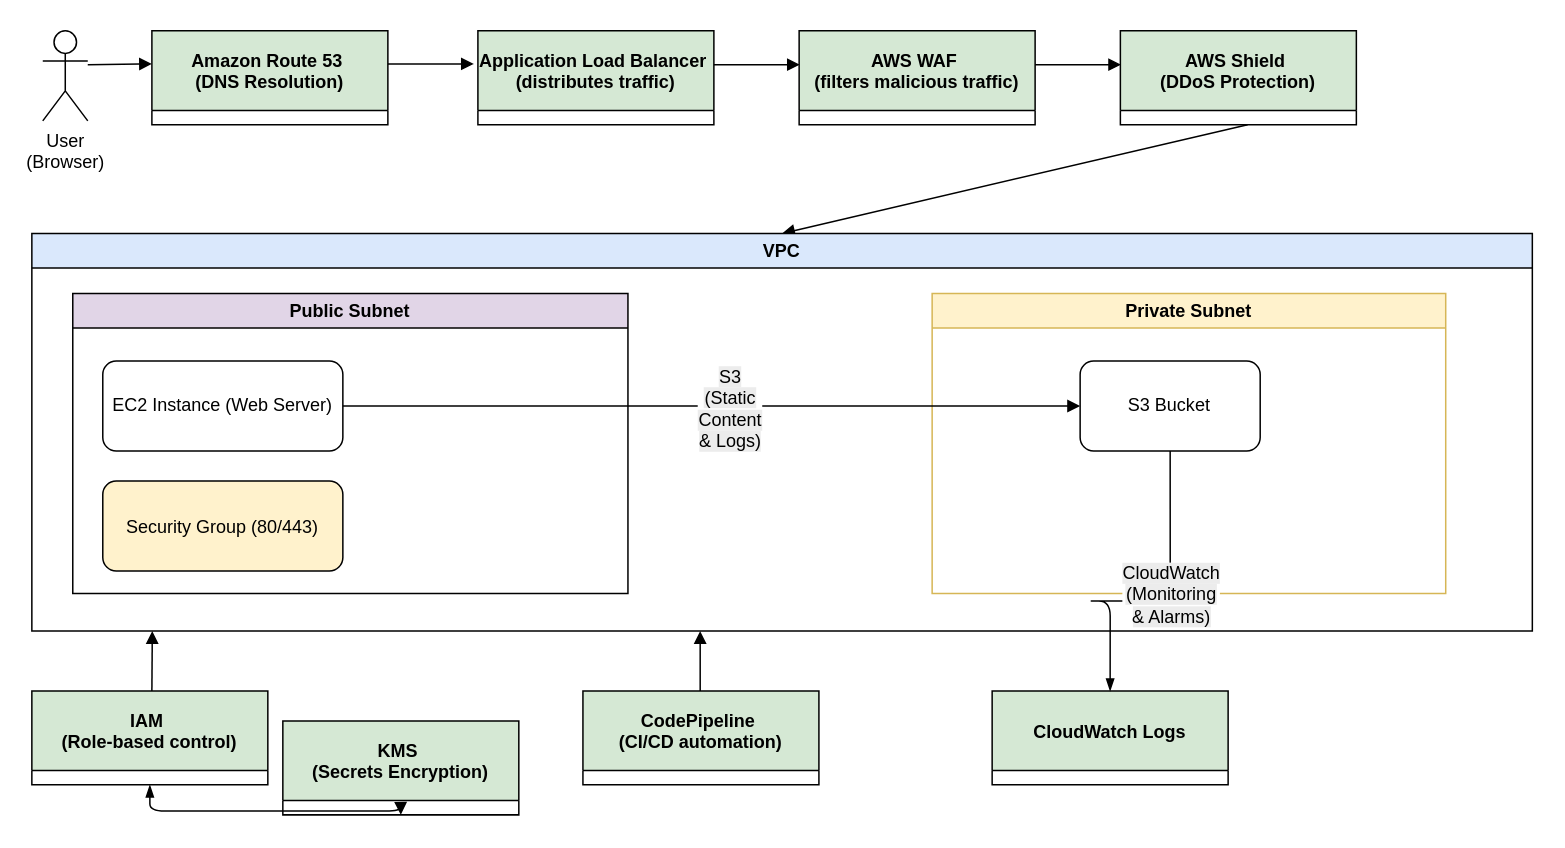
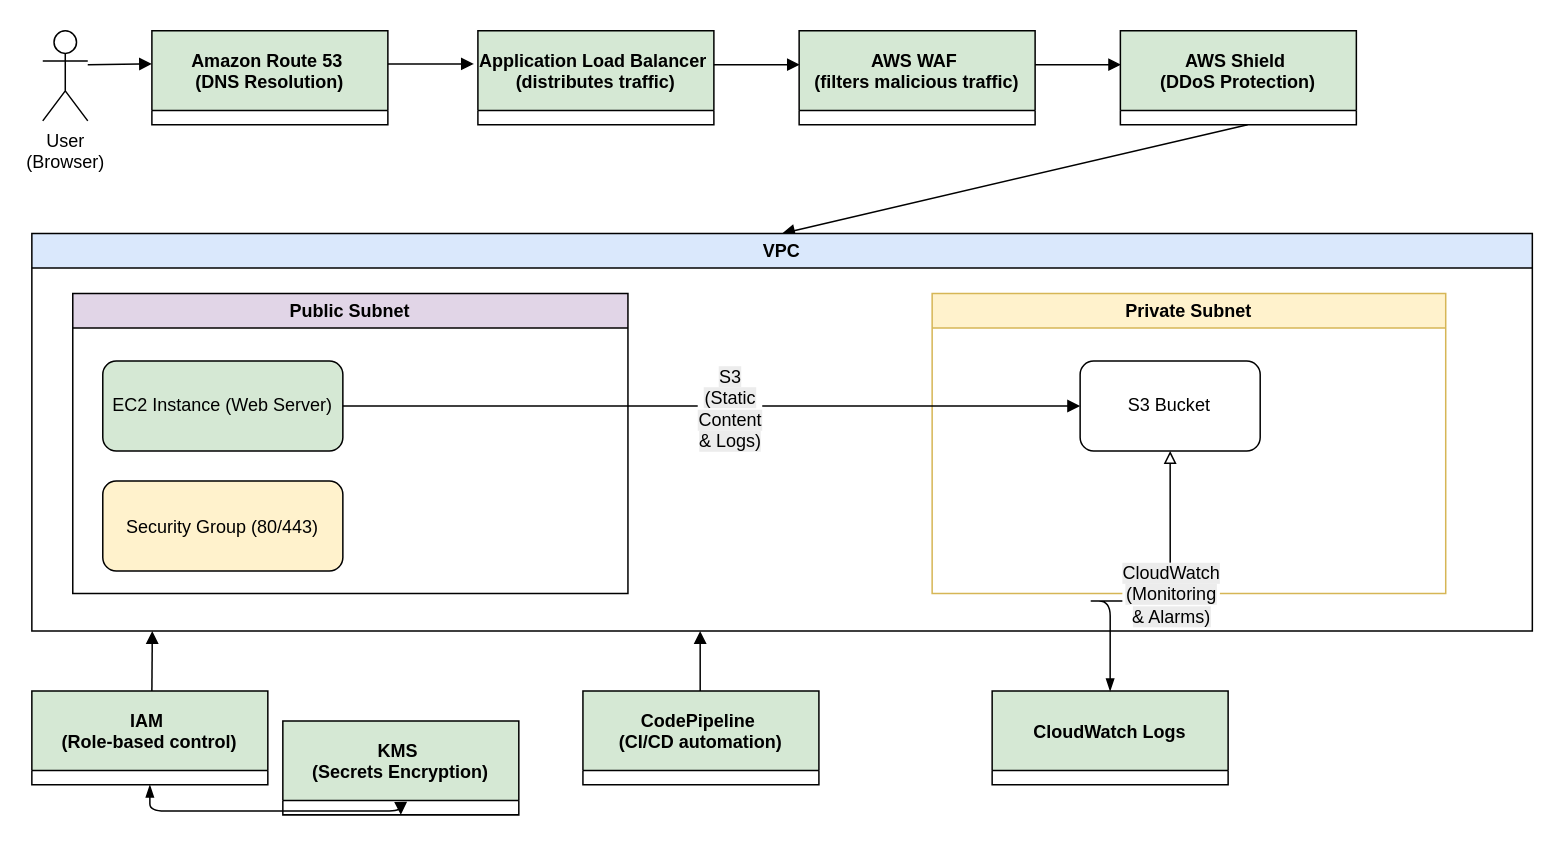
- <mxCell id="14" value="EC2 Instance (Web Server)" style="rounded=1;whiteSpace=wrap;html=1;" vertex="1" parent="13"><mxGeometry x="20" y="45" width="160" height="60" as="geometry" /></mxCell>
+ <mxCell id="14" value="EC2 Instance (Web Server)" style="rounded=1;whiteSpace=wrap;html=1;fillColor=#d5e8d4;" vertex="1" parent="13"><mxGeometry x="20" y="45" width="160" height="60" as="geometry" /></mxCell>
- <mxCell id="23" style="endArrow=none;startArrow=blockThin;startFill=1;entryX=0.5;entryY=1;entryDx=0;entryDy=0;edgeStyle=orthogonalEdgeStyle;endFill=0;exitX=0.5;exitY=0;exitDx=0;exitDy=0;" edge="1" parent="1" source="22" target="17"><mxGeometry relative="1" as="geometry"><mxPoint x="617" y="450" as="sourcePoint" /><mxPoint x="268" y="390" as="targetPoint" /><Array as="points"><mxPoint x="724" y="400" /><mxPoint x="724" y="400" /></Array></mxGeometry></mxCell>
+ <mxCell id="23" style="endArrow=block;startArrow=blockThin;startFill=1;entryX=0.5;entryY=1;entryDx=0;entryDy=0;edgeStyle=orthogonalEdgeStyle;endFill=0;exitX=0.5;exitY=0;exitDx=0;exitDy=0;" edge="1" parent="1" source="22" target="17"><mxGeometry relative="1" as="geometry"><mxPoint x="617" y="450" as="sourcePoint" /><mxPoint x="268" y="390" as="targetPoint" /><Array as="points"><mxPoint x="724" y="400" /><mxPoint x="724" y="400" /></Array></mxGeometry></mxCell>
